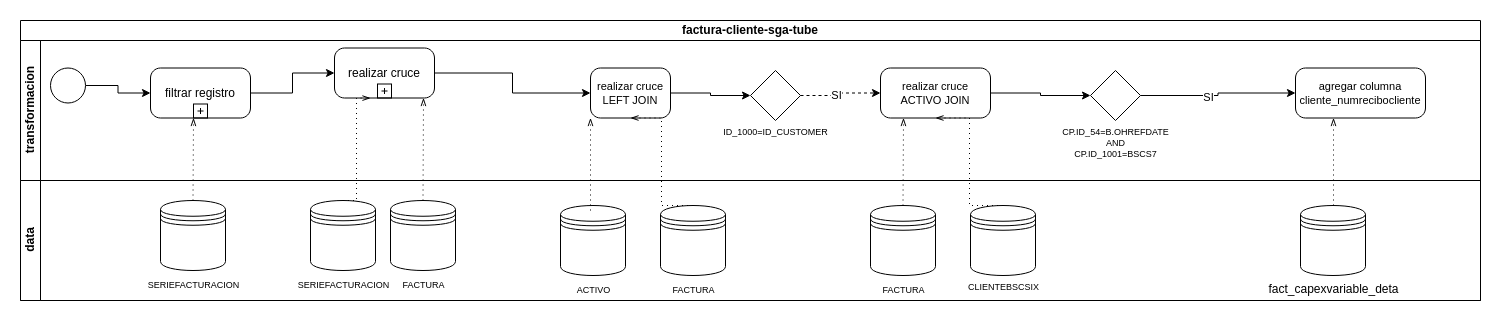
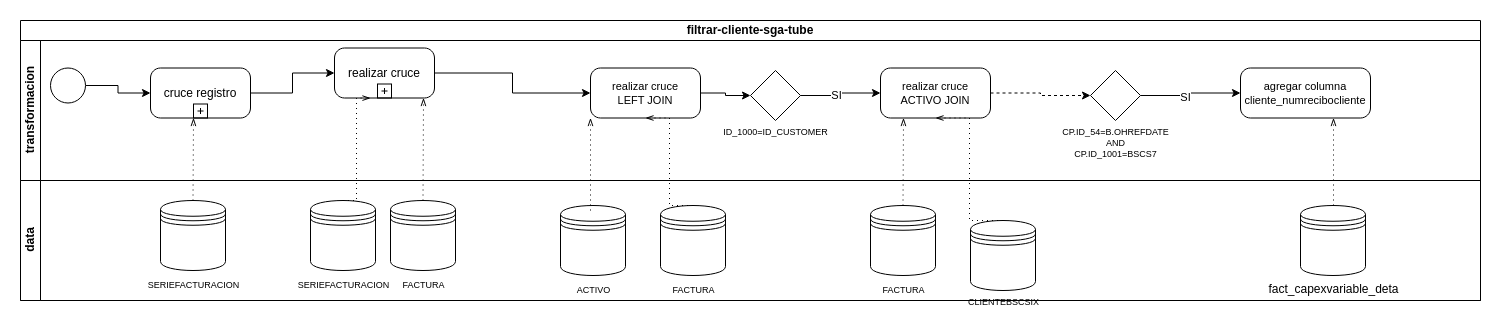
- <mxCell id="2" value="factura-cliente-sga-tube" style="swimlane;html=1;childLayout=stackLayout;resizeParent=1;resizeParentMax=0;horizontal=1;startSize=20;horizontalStack=0;whiteSpace=wrap;" vertex="1" parent="1"><mxGeometry x="20" y="20" width="1460" height="280" as="geometry" /></mxCell>
+ <mxCell id="2" value="filtrar-cliente-sga-tube" style="swimlane;html=1;childLayout=stackLayout;resizeParent=1;resizeParentMax=0;horizontal=1;startSize=20;horizontalStack=0;whiteSpace=wrap;" vertex="1" parent="1"><mxGeometry x="20" y="20" width="1460" height="280" as="geometry" /></mxCell>
- <mxCell id="11" value="realizar cruce&lt;br&gt;LEFT JOIN" style="points=[[0.25,0,0],[0.5,0,0],[0.75,0,0],[1,0.25,0],[1,0.5,0],[1,0.75,0],[0.75,1,0],[0.5,1,0],[0.25,1,0],[0,0.75,0],[0,0.5,0],[0,0.25,0]];shape=mxgraph.bpmn.task;whiteSpace=wrap;rectStyle=rounded;size=10;html=1;container=1;expand=0;collapsible=0;taskMarker=abstract;fontSize=11;" vertex="1" parent="3"><mxGeometry x="570" y="27.5" width="80" height="50" as="geometry" /></mxCell>
+ <mxCell id="11" value="realizar cruce&lt;br&gt;LEFT JOIN" style="points=[[0.25,0,0],[0.5,0,0],[0.75,0,0],[1,0.25,0],[1,0.5,0],[1,0.75,0],[0.75,1,0],[0.5,1,0],[0.25,1,0],[0,0.75,0],[0,0.5,0],[0,0.25,0]];shape=mxgraph.bpmn.task;whiteSpace=wrap;rectStyle=rounded;size=10;html=1;container=1;expand=0;collapsible=0;taskMarker=abstract;fontSize=11;" vertex="1" parent="3"><mxGeometry x="570" y="27.5" width="110" height="50" as="geometry" /></mxCell>
- <mxCell id="20" style="edgeStyle=orthogonalEdgeStyle;rounded=0;orthogonalLoop=1;jettySize=auto;html=1;entryX=0;entryY=0.5;entryDx=0;entryDy=0;entryPerimeter=0;" edge="1" parent="3" source="12" target="19"><mxGeometry relative="1" as="geometry" /></mxCell>
+ <mxCell id="20" style="edgeStyle=orthogonalEdgeStyle;rounded=0;orthogonalLoop=1;jettySize=auto;html=1;entryX=0;entryY=0.5;entryDx=0;entryDy=0;entryPerimeter=0;dashed=1;" edge="1" parent="3" source="12" target="19"><mxGeometry relative="1" as="geometry" /></mxCell>
- <mxCell id="13" value="agregar columna&lt;br&gt;cliente_numrecibocliente" style="points=[[0.25,0,0],[0.5,0,0],[0.75,0,0],[1,0.25,0],[1,0.5,0],[1,0.75,0],[0.75,1,0],[0.5,1,0],[0.25,1,0],[0,0.75,0],[0,0.5,0],[0,0.25,0]];shape=mxgraph.bpmn.task;whiteSpace=wrap;rectStyle=rounded;size=10;html=1;container=1;expand=0;collapsible=0;taskMarker=abstract;fontSize=11;" vertex="1" parent="3"><mxGeometry x="1275" y="27.5" width="130" height="50" as="geometry" /></mxCell>
+ <mxCell id="13" value="agregar columna&lt;br&gt;cliente_numrecibocliente" style="points=[[0.25,0,0],[0.5,0,0],[0.75,0,0],[1,0.25,0],[1,0.5,0],[1,0.75,0],[0.75,1,0],[0.5,1,0],[0.25,1,0],[0,0.75,0],[0,0.5,0],[0,0.25,0]];shape=mxgraph.bpmn.task;whiteSpace=wrap;rectStyle=rounded;size=10;html=1;container=1;expand=0;collapsible=0;taskMarker=abstract;fontSize=11;" vertex="1" parent="3"><mxGeometry x="1220" y="27.5" width="130" height="50" as="geometry" /></mxCell>
- <mxCell id="6" value="filtrar registro" style="points=[[0.25,0,0],[0.5,0,0],[0.75,0,0],[1,0.25,0],[1,0.5,0],[1,0.75,0],[0.75,1,0],[0.5,1,0],[0.25,1,0],[0,0.75,0],[0,0.5,0],[0,0.25,0]];shape=mxgraph.bpmn.task;whiteSpace=wrap;rectStyle=rounded;size=10;html=1;container=1;expand=0;collapsible=0;taskMarker=abstract;isLoopSub=1;" vertex="1" parent="3"><mxGeometry x="130" y="27.5" width="100" height="50" as="geometry" /></mxCell>
+ <mxCell id="6" value="cruce registro" style="points=[[0.25,0,0],[0.5,0,0],[0.75,0,0],[1,0.25,0],[1,0.5,0],[1,0.75,0],[0.75,1,0],[0.5,1,0],[0.25,1,0],[0,0.75,0],[0,0.5,0],[0,0.25,0]];shape=mxgraph.bpmn.task;whiteSpace=wrap;rectStyle=rounded;size=10;html=1;container=1;expand=0;collapsible=0;taskMarker=abstract;isLoopSub=1;" vertex="1" parent="3"><mxGeometry x="130" y="27.5" width="100" height="50" as="geometry" /></mxCell>
- <mxCell id="15" style="edgeStyle=orthogonalEdgeStyle;rounded=0;orthogonalLoop=1;jettySize=auto;html=1;entryX=0;entryY=0.5;entryDx=0;entryDy=0;entryPerimeter=0;dashed=1;" edge="1" parent="3" source="14" target="12"><mxGeometry relative="1" as="geometry" /></mxCell>
+ <mxCell id="15" style="edgeStyle=orthogonalEdgeStyle;rounded=0;orthogonalLoop=1;jettySize=auto;html=1;entryX=0;entryY=0.5;entryDx=0;entryDy=0;entryPerimeter=0;" edge="1" parent="3" source="14" target="12"><mxGeometry relative="1" as="geometry" /></mxCell>
- <mxCell id="28" value="CLIENTEBSCSIX" style="shape=datastore;html=1;labelPosition=center;verticalLabelPosition=bottom;align=center;verticalAlign=top;fontSize=9;" vertex="1" parent="21"><mxGeometry x="950" y="25" width="65" height="70" as="geometry" /></mxCell>
+ <mxCell id="28" value="CLIENTEBSCSIX" style="shape=datastore;html=1;labelPosition=center;verticalLabelPosition=bottom;align=center;verticalAlign=top;fontSize=9;" vertex="1" parent="21"><mxGeometry x="950" y="40" width="65" height="70" as="geometry" /></mxCell>
